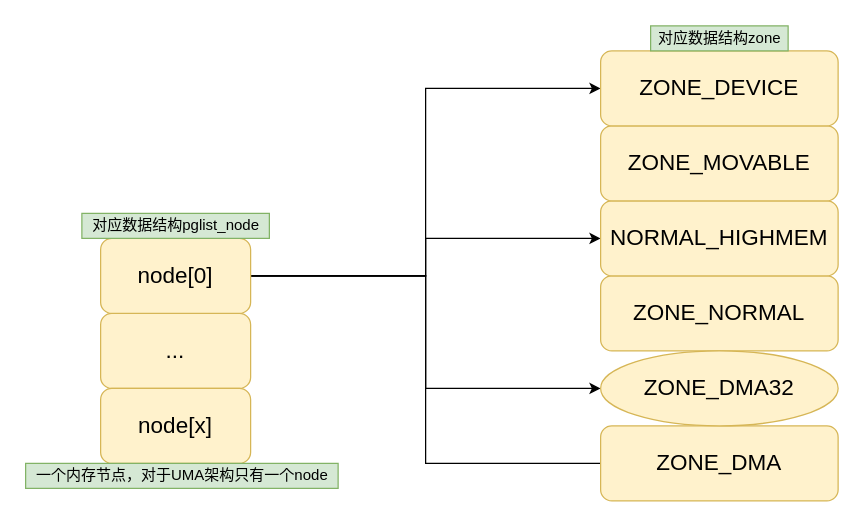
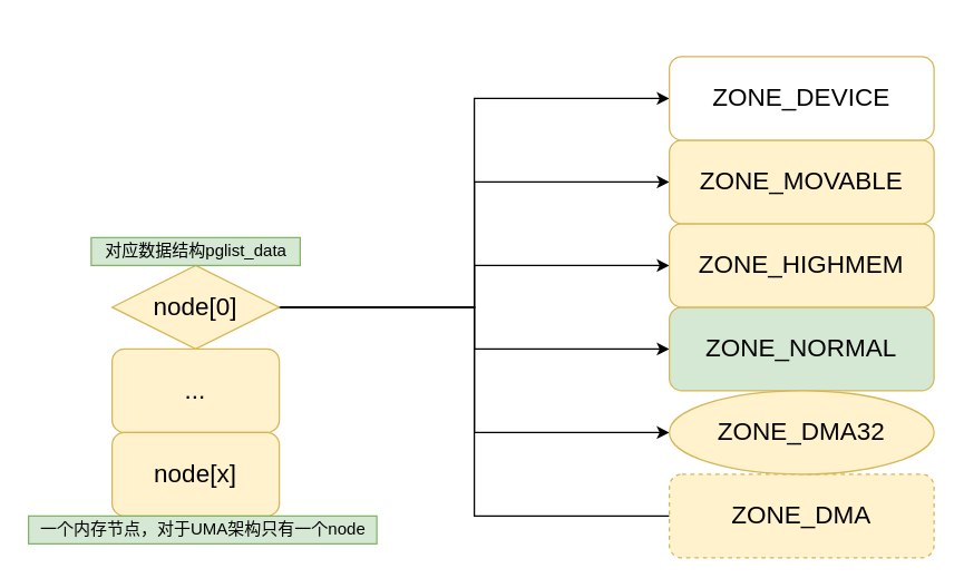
- <mxCell id="19" value="对应数据结构zone" style="text;html=1;align=center;verticalAlign=middle;resizable=0;points=[];autosize=1;fillColor=#d5e8d4;strokeColor=#82b366;" vertex="1" parent="1"><mxGeometry x="520" y="20" width="110" height="20" as="geometry" /></mxCell>
- <mxCell id="17" value="&lt;font style=&quot;font-size: 18px&quot;&gt;ZONE_DEVICE&lt;/font&gt;" style="rounded=1;whiteSpace=wrap;html=1;fillColor=#fff2cc;strokeColor=#d6b656;" vertex="1" parent="1"><mxGeometry x="480" y="40" width="190" height="60" as="geometry" /></mxCell>
+ <mxCell id="17" value="&lt;font style=&quot;font-size: 18px&quot;&gt;ZONE_DEVICE&lt;/font&gt;" style="rounded=1;whiteSpace=wrap;html=1;fillColor=#ffffff;strokeColor=#d6b656;" vertex="1" parent="1"><mxGeometry x="480" y="40" width="190" height="60" as="geometry" /></mxCell>
+ <mxCell id="8" style="edgeStyle=orthogonalEdgeStyle;rounded=0;orthogonalLoop=1;jettySize=auto;html=1;entryX=0;entryY=0.5;entryDx=0;entryDy=0;" edge="1" parent="1" source="10" target="16"><mxGeometry relative="1" as="geometry" /></mxCell>
- <mxCell id="18" value="对应数据结构pglist_node" style="text;html=1;align=center;verticalAlign=middle;resizable=0;points=[];autosize=1;fillColor=#d5e8d4;strokeColor=#82b366;" vertex="1" parent="1"><mxGeometry x="65" y="170" width="150" height="20" as="geometry" /></mxCell>
+ <mxCell id="18" value="对应数据结构pglist_data" style="text;html=1;align=center;verticalAlign=middle;resizable=0;points=[];autosize=1;fillColor=#d5e8d4;strokeColor=#82b366;" vertex="1" parent="1"><mxGeometry x="65" y="170" width="150" height="20" as="geometry" /></mxCell>
- <mxCell id="15" value="&lt;font style=&quot;font-size: 18px&quot;&gt;NORMAL_HIGHMEM&lt;/font&gt;" style="rounded=1;whiteSpace=wrap;html=1;fillColor=#fff2cc;strokeColor=#d6b656;" vertex="1" parent="1"><mxGeometry x="480" y="160" width="190" height="60" as="geometry" /></mxCell>
+ <mxCell id="15" value="&lt;font style=&quot;font-size: 18px&quot;&gt;ZONE_HIGHMEM&lt;/font&gt;" style="rounded=1;whiteSpace=wrap;html=1;fillColor=#fff2cc;strokeColor=#d6b656;" vertex="1" parent="1"><mxGeometry x="480" y="160" width="190" height="60" as="geometry" /></mxCell>
- <mxCell id="10" value="&lt;font style=&quot;font-size: 18px&quot;&gt;node[0]&lt;/font&gt;" style="rounded=1;whiteSpace=wrap;html=1;fillColor=#fff2cc;strokeColor=#d6b656;" vertex="1" parent="1"><mxGeometry x="80" y="190" width="120" height="60" as="geometry" /></mxCell>
+ <mxCell id="10" value="&lt;font style=&quot;font-size: 18px&quot;&gt;node[0]&lt;/font&gt;" style="rhombus;whiteSpace=wrap;html=1;fillColor=#fff2cc;strokeColor=#d6b656;" vertex="1" parent="1"><mxGeometry x="80" y="190" width="120" height="60" as="geometry" /></mxCell>
+ <mxCell id="4" style="edgeStyle=orthogonalEdgeStyle;rounded=0;orthogonalLoop=1;jettySize=auto;html=1;entryX=0;entryY=0.5;entryDx=0;entryDy=0;" edge="1" parent="1" source="10" target="13"><mxGeometry relative="1" as="geometry" /></mxCell>
- <mxCell id="13" value="&lt;font style=&quot;font-size: 18px&quot;&gt;ZONE_NORMAL&lt;/font&gt;" style="rounded=1;whiteSpace=wrap;html=1;fillColor=#fff2cc;strokeColor=#d6b656;" vertex="1" parent="1"><mxGeometry x="480" y="220" width="190" height="60" as="geometry" /></mxCell>
+ <mxCell id="13" value="&lt;font style=&quot;font-size: 18px&quot;&gt;ZONE_NORMAL&lt;/font&gt;" style="rounded=1;whiteSpace=wrap;html=1;fillColor=#d5e8d4;strokeColor=#d6b656;" vertex="1" parent="1"><mxGeometry x="480" y="220" width="190" height="60" as="geometry" /></mxCell>
- <mxCell id="12" value="&lt;font style=&quot;font-size: 18px&quot;&gt;ZONE_DMA&lt;/font&gt;" style="rounded=1;whiteSpace=wrap;html=1;fillColor=#fff2cc;strokeColor=#d6b656;" vertex="1" parent="1"><mxGeometry x="480" y="340" width="190" height="60" as="geometry" /></mxCell>
+ <mxCell id="12" value="&lt;font style=&quot;font-size: 18px&quot;&gt;ZONE_DMA&lt;/font&gt;" style="rounded=1;whiteSpace=wrap;html=1;fillColor=#fff2cc;strokeColor=#d6b656;dashed=1;" vertex="1" parent="1"><mxGeometry x="480" y="340" width="190" height="60" as="geometry" /></mxCell>
